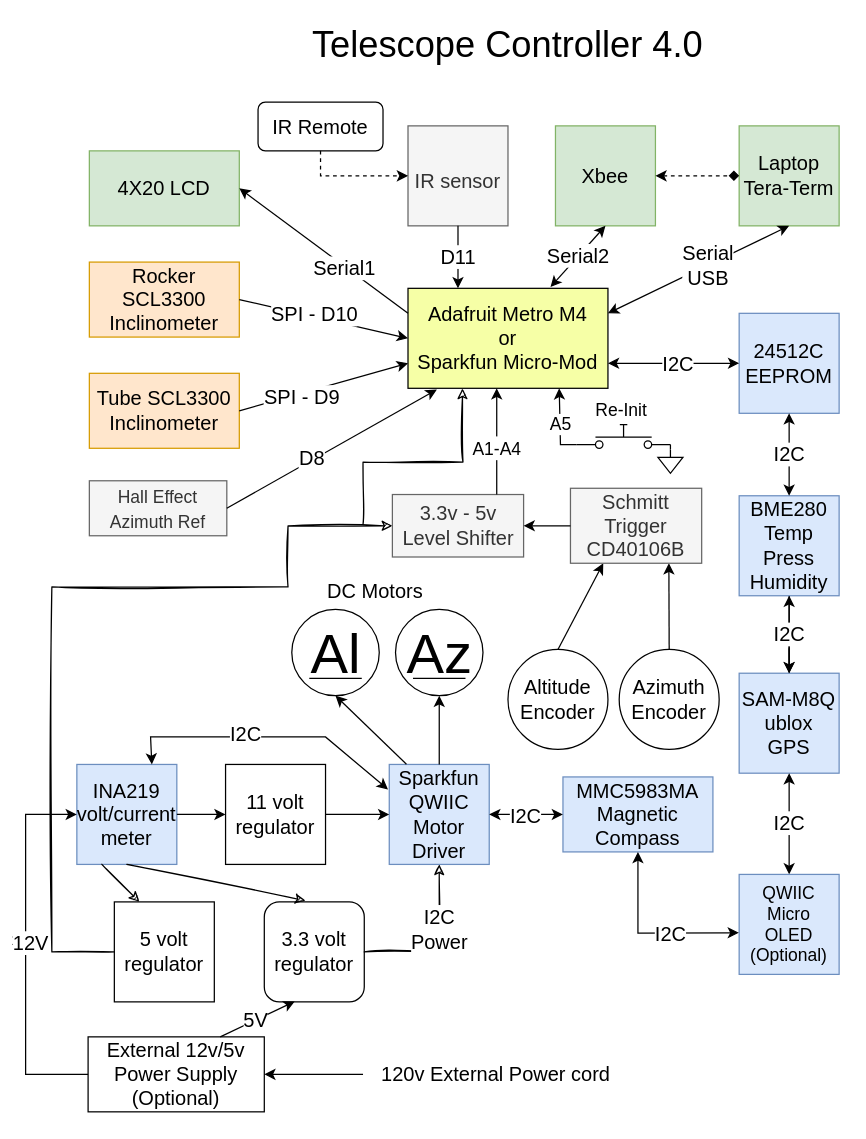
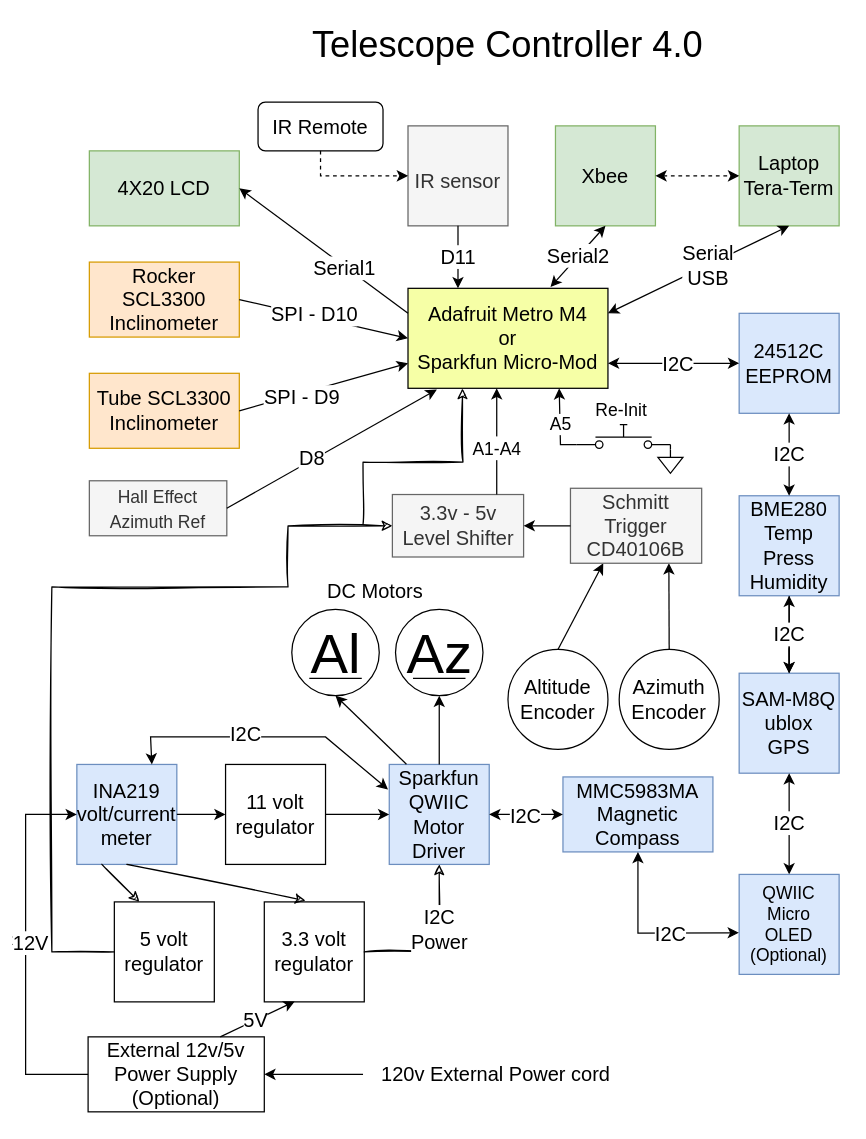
- <mxCell id="24" value="" style="endArrow=diamond;startArrow=classic;html=1;rounded=0;fontSize=16;entryX=0;entryY=0.5;entryDx=0;entryDy=0;dashed=1;exitX=1;exitY=0.5;exitDx=0;exitDy=0;" parent="1" source="9" target="8" edge="1"><mxGeometry width="50" height="50" relative="1" as="geometry"><mxPoint x="441" y="229" as="sourcePoint" /><mxPoint x="551" y="189" as="targetPoint" /></mxGeometry></mxCell>
+ <mxCell id="24" value="" style="endArrow=classic;startArrow=classic;html=1;rounded=0;fontSize=16;entryX=0;entryY=0.5;entryDx=0;entryDy=0;dashed=1;exitX=1;exitY=0.5;exitDx=0;exitDy=0;" parent="1" source="9" target="8" edge="1"><mxGeometry width="50" height="50" relative="1" as="geometry"><mxPoint x="441" y="229" as="sourcePoint" /><mxPoint x="551" y="189" as="targetPoint" /></mxGeometry></mxCell>
- <mxCell id="19" value="3.3 volt regulator" style="whiteSpace=wrap;html=1;aspect=fixed;fontSize=16;rounded=1;" parent="1" vertex="1"><mxGeometry x="211" y="721" width="80" height="80" as="geometry" /></mxCell>
+ <mxCell id="19" value="3.3 volt regulator" style="whiteSpace=wrap;html=1;aspect=fixed;fontSize=16;" parent="1" vertex="1"><mxGeometry x="211" y="721" width="80" height="80" as="geometry" /></mxCell>
